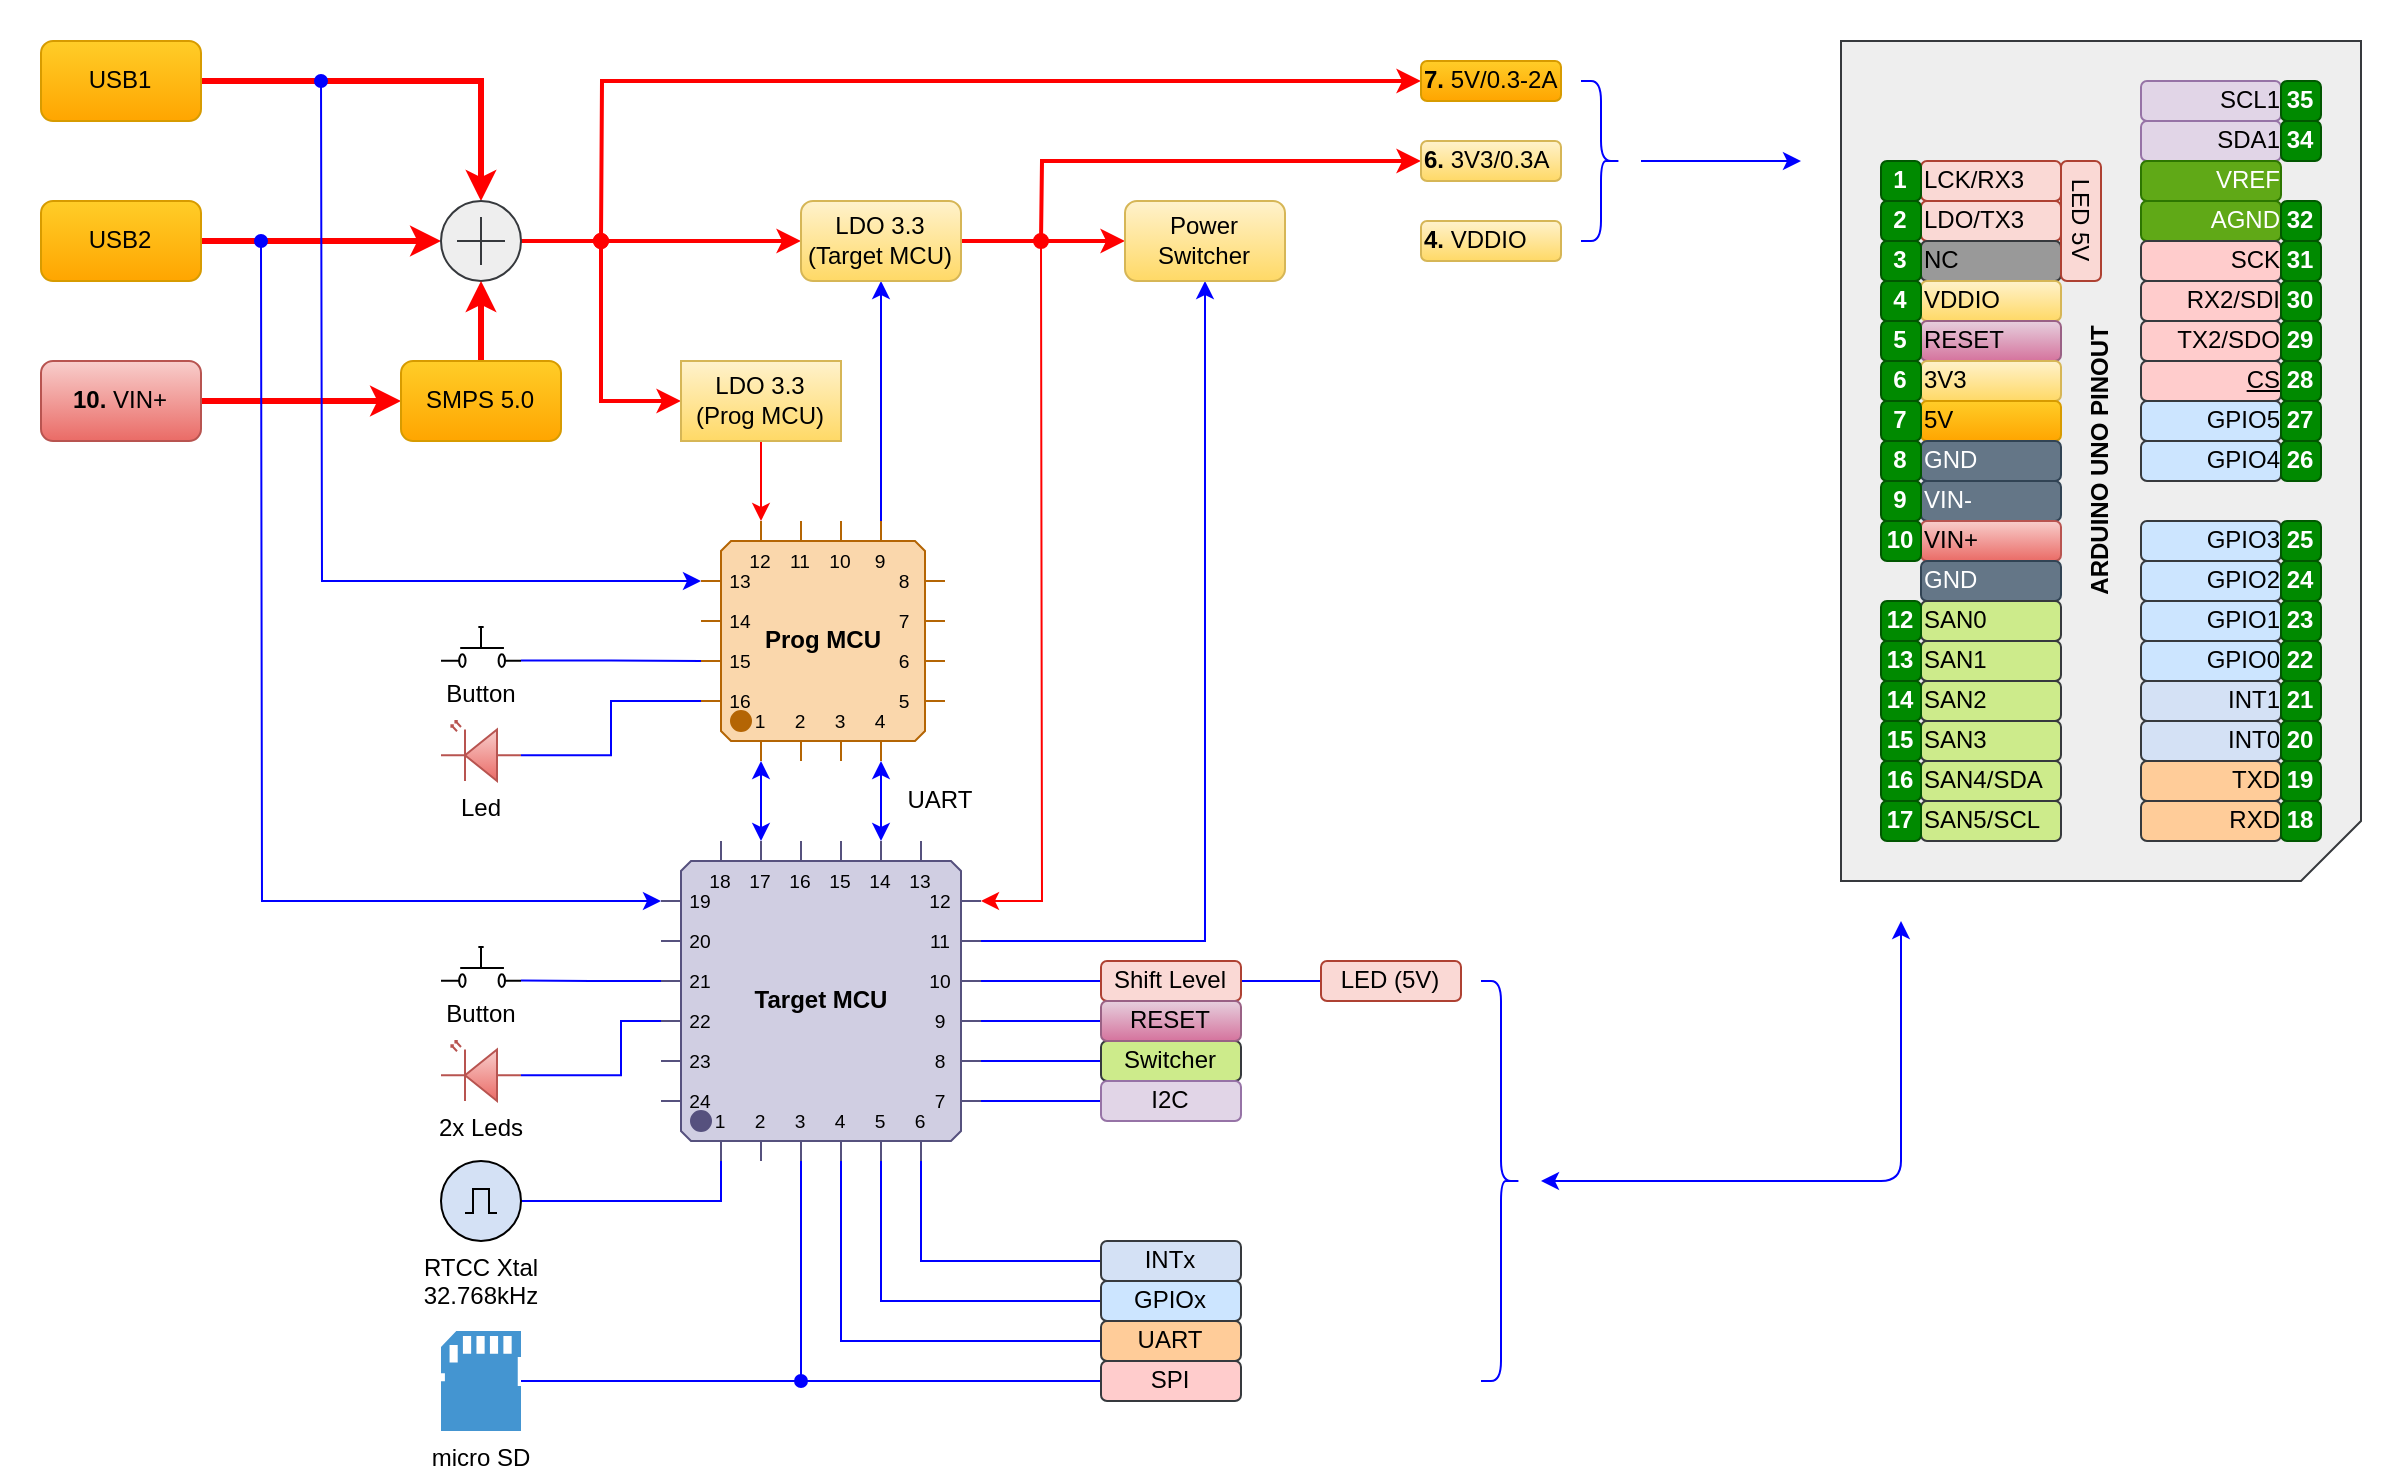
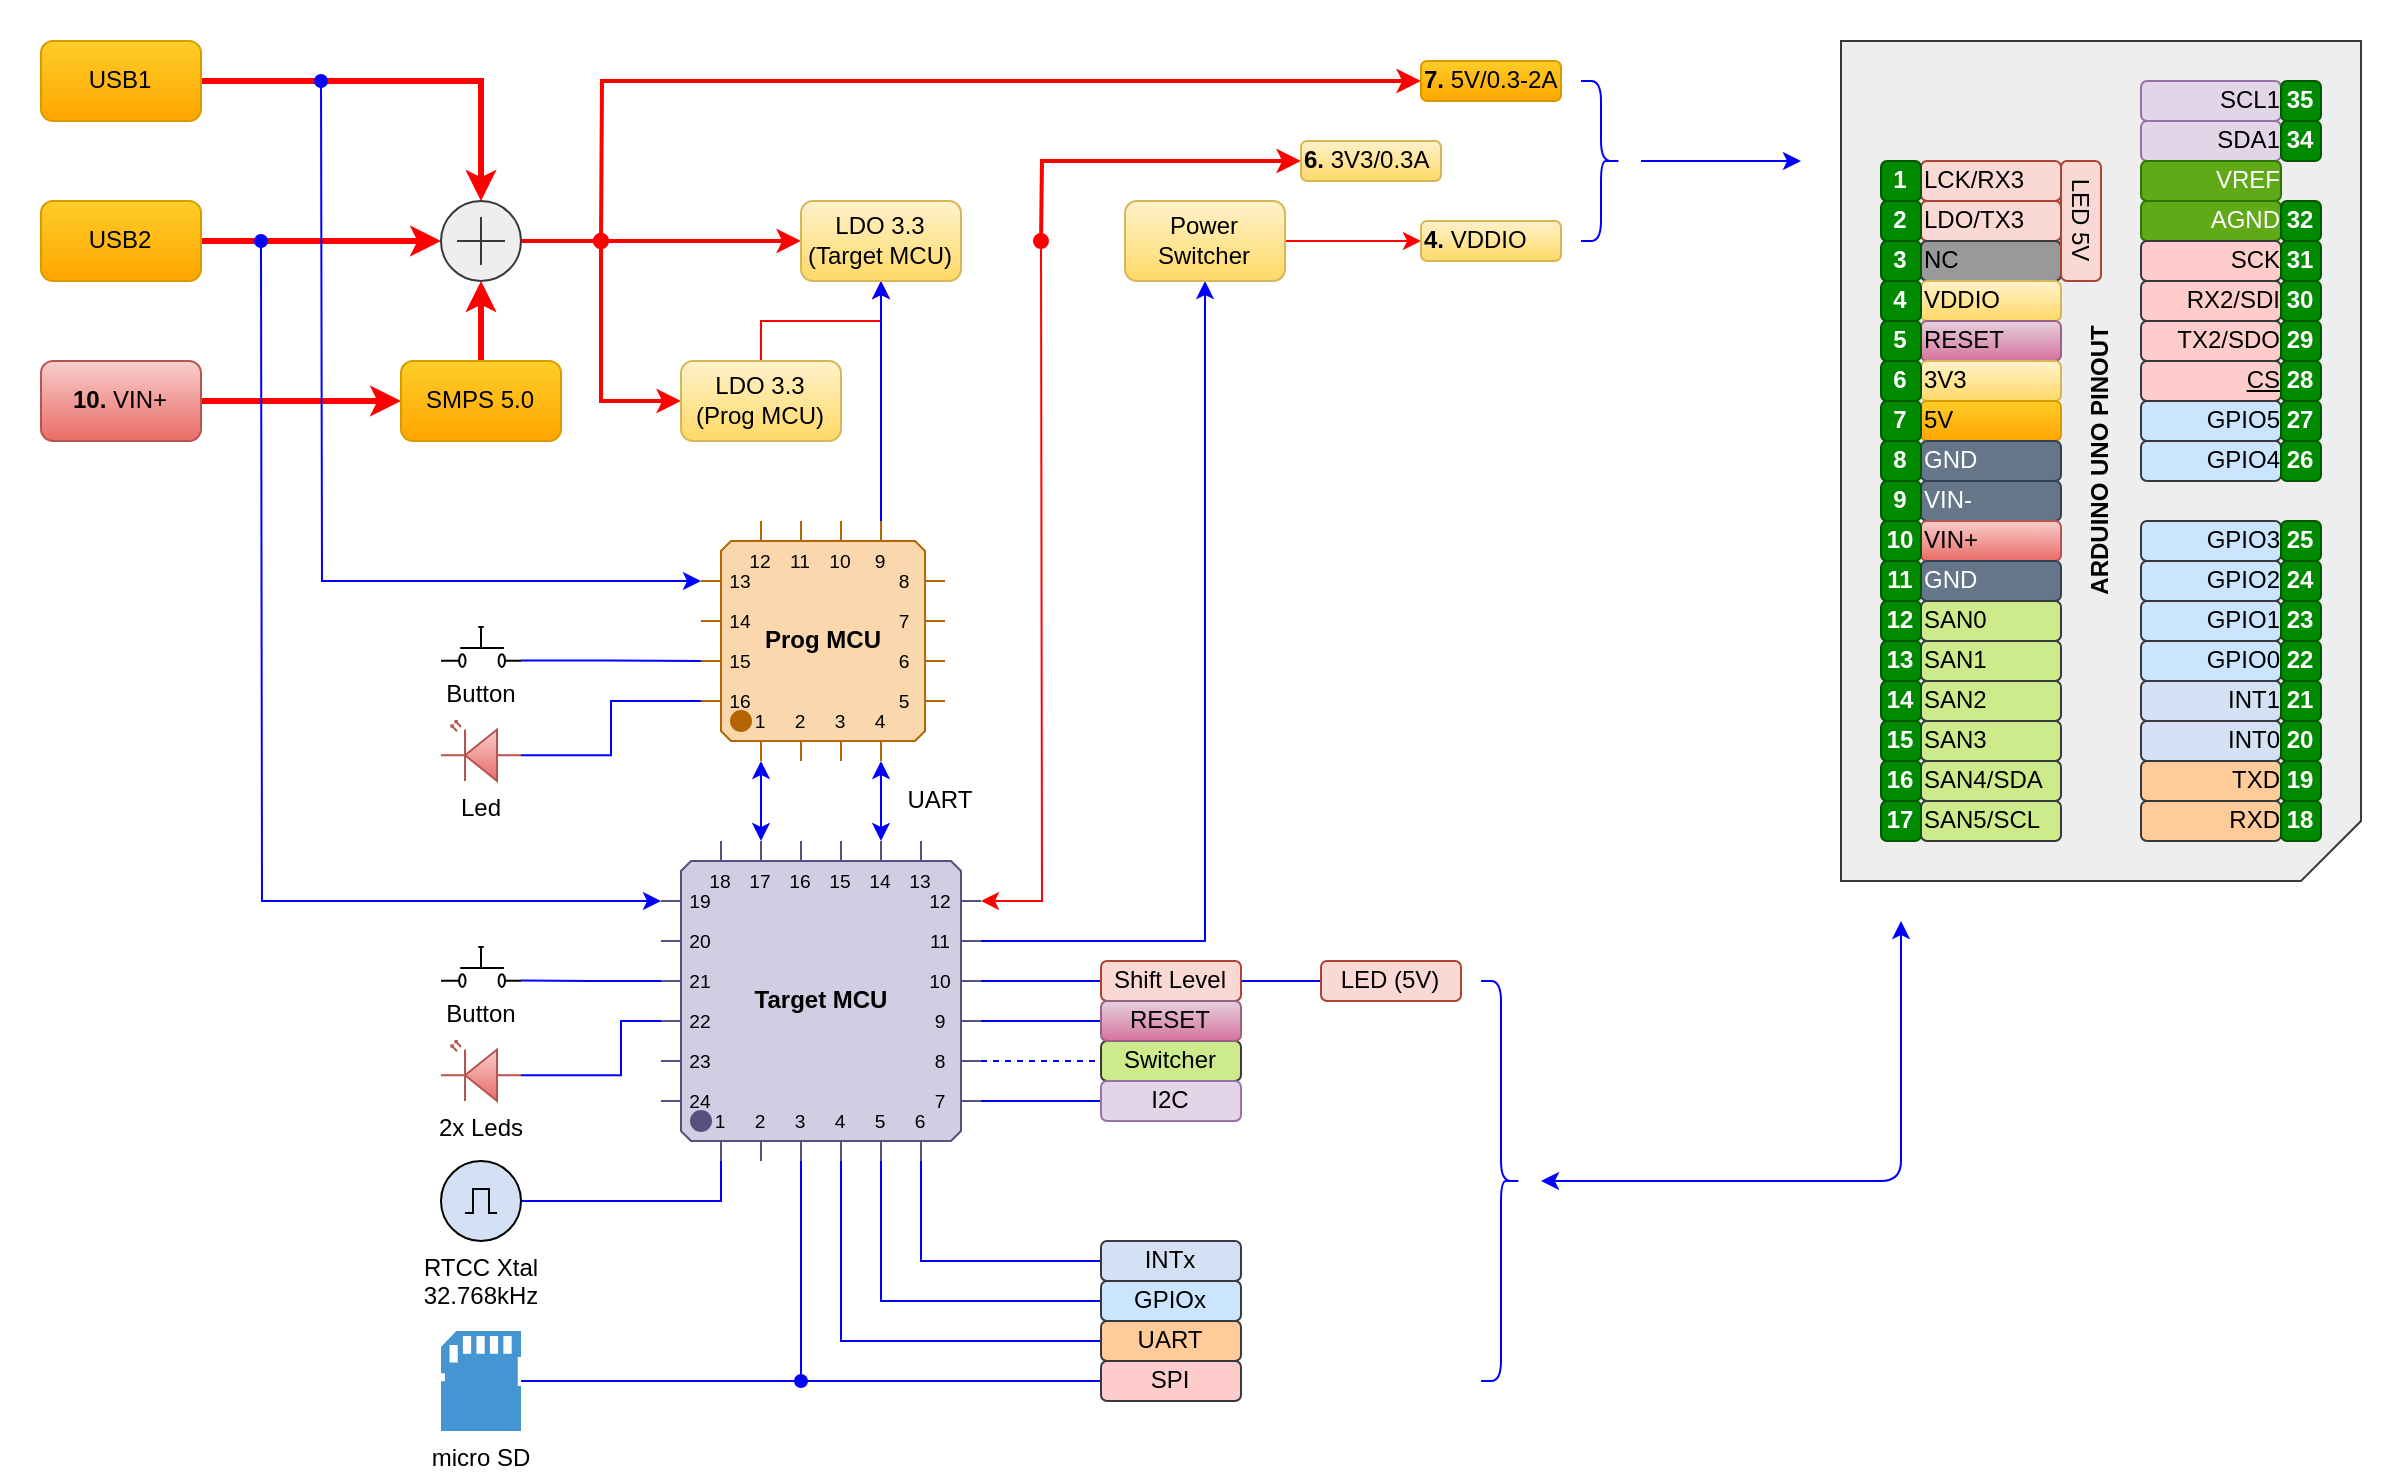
- <mxCell id="46" value="&lt;b&gt;6. &lt;/b&gt;3V3/0.3A" style="rounded=1;whiteSpace=wrap;html=1;textDirection=ltr;align=left;fillColor=#fff2cc;strokeColor=#d6b656;gradientColor=#ffd966;" parent="1" vertex="1"><mxGeometry x="710" y="70" width="70" height="20" as="geometry" /></mxCell>
+ <mxCell id="46" value="&lt;b&gt;6. &lt;/b&gt;3V3/0.3A" style="rounded=1;whiteSpace=wrap;html=1;textDirection=ltr;align=left;fillColor=#fff2cc;strokeColor=#d6b656;gradientColor=#ffd966;" parent="1" vertex="1"><mxGeometry x="650" y="70" width="70" height="20" as="geometry" /></mxCell>
- <mxCell id="40" style="edgeStyle=orthogonalEdgeStyle;rounded=0;orthogonalLoop=1;jettySize=auto;html=1;entryX=0;entryY=0.5;entryDx=0;entryDy=0;fontColor=#000000;strokeWidth=2;strokeColor=#FF0000;" parent="1" source="41" target="43" edge="1"><mxGeometry relative="1" as="geometry" /></mxCell>
+ <mxCell id="42" style="edgeStyle=orthogonalEdgeStyle;rounded=0;orthogonalLoop=1;jettySize=auto;html=1;entryX=0;entryY=0.5;entryDx=0;entryDy=0;fontColor=#000000;strokeColor=#FF0000;" parent="1" source="43" target="44" edge="1"><mxGeometry relative="1" as="geometry" /></mxCell>
- <mxCell id="11" value="LDO 3.3&lt;br&gt;(Prog MCU)" style="whiteSpace=wrap;html=1;fillColor=#fff2cc;strokeColor=#d6b656;gradientColor=#ffd966;rounded=0;" parent="1" vertex="1"><mxGeometry x="340" y="180" width="80" height="40" as="geometry" /></mxCell>
+ <mxCell id="11" value="LDO 3.3&lt;br&gt;(Prog MCU)" style="rounded=1;whiteSpace=wrap;html=1;fillColor=#fff2cc;strokeColor=#d6b656;gradientColor=#ffd966;" parent="1" vertex="1"><mxGeometry x="340" y="180" width="80" height="40" as="geometry" /></mxCell>
- <mxCell id="10" style="edgeStyle=orthogonalEdgeStyle;rounded=0;orthogonalLoop=1;jettySize=auto;html=1;entryX=0;entryY=0;entryDx=30;entryDy=0;entryPerimeter=0;fontColor=#000000;startArrow=none;startFill=0;endArrow=classic;endFill=1;strokeColor=#FF0000;strokeWidth=1;" parent="1" source="11" target="14" edge="1"><mxGeometry relative="1" as="geometry" /></mxCell>
+ <mxCell id="10" style="edgeStyle=orthogonalEdgeStyle;rounded=0;orthogonalLoop=1;jettySize=auto;html=1;fontColor=#000000;startArrow=none;startFill=0;endArrow=classic;endFill=1;strokeColor=#FF0000;strokeWidth=1;" parent="1" source="11" target="41" edge="1"><mxGeometry relative="1" as="geometry" /></mxCell>
+ <mxCell id="99" value="11" style="rounded=1;whiteSpace=wrap;html=1;textDirection=ltr;align=center;fillColor=#008a00;strokeColor=#005700;fontColor=#ffffff;fontStyle=1" parent="1" vertex="1"><mxGeometry x="940" y="280" width="20" height="20" as="geometry" /></mxCell>
- <mxCell id="25" style="edgeStyle=orthogonalEdgeStyle;rounded=0;orthogonalLoop=1;jettySize=auto;html=1;exitX=1;exitY=0;exitDx=0;exitDy=110;exitPerimeter=0;entryX=0;entryY=0.5;entryDx=0;entryDy=0;fontSize=12;fontColor=#000000;startArrow=none;startFill=0;endArrow=none;endFill=0;strokeColor=#0000FF;strokeWidth=1;" parent="1" source="30" target="123" edge="1"><mxGeometry relative="1" as="geometry" /></mxCell>
+ <mxCell id="25" style="edgeStyle=orthogonalEdgeStyle;rounded=0;orthogonalLoop=1;jettySize=auto;html=1;exitX=1;exitY=0;exitDx=0;exitDy=110;exitPerimeter=0;entryX=0;entryY=0.5;entryDx=0;entryDy=0;fontSize=12;fontColor=#000000;startArrow=none;startFill=0;endArrow=none;endFill=0;strokeColor=#0000FF;strokeWidth=1;dashed=1;" parent="1" source="30" target="123" edge="1"><mxGeometry relative="1" as="geometry" /></mxCell>
